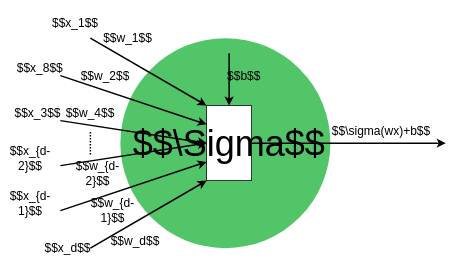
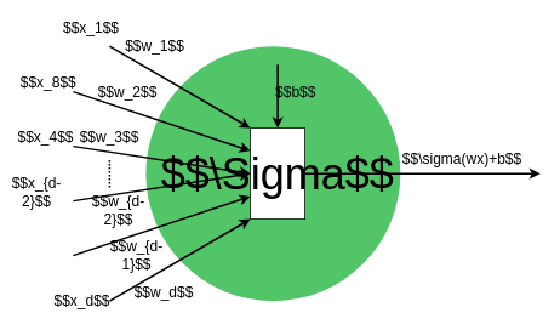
- <mxCell id="14" value="$$x_3$$" style="text;html=1;strokeColor=none;fillColor=none;align=center;verticalAlign=middle;whiteSpace=wrap;rounded=0;labelBackgroundColor=none;fontSize=16;" vertex="1" parent="1"><mxGeometry x="30" y="140" width="40" height="20" as="geometry" /></mxCell>
+ <mxCell id="14" value="$$x_4$$" style="text;html=1;strokeColor=none;fillColor=none;align=center;verticalAlign=middle;whiteSpace=wrap;rounded=0;labelBackgroundColor=none;fontSize=16;" vertex="1" parent="1"><mxGeometry x="30" y="140" width="40" height="20" as="geometry" /></mxCell>
- <mxCell id="20" value="$$w_4$$" style="text;html=1;strokeColor=none;fillColor=none;align=center;verticalAlign=middle;whiteSpace=wrap;rounded=0;labelBackgroundColor=none;fontSize=16;" vertex="1" parent="1"><mxGeometry x="100" y="140" width="40" height="20" as="geometry" /></mxCell>
+ <mxCell id="20" value="$$w_3$$" style="text;html=1;strokeColor=none;fillColor=none;align=center;verticalAlign=middle;whiteSpace=wrap;rounded=0;labelBackgroundColor=none;fontSize=16;" vertex="1" parent="1"><mxGeometry x="100" y="140" width="40" height="20" as="geometry" /></mxCell>
- <mxCell id="16" value="$$x_{d-1}$$" style="text;html=1;strokeColor=none;fillColor=none;align=center;verticalAlign=middle;whiteSpace=wrap;rounded=0;labelBackgroundColor=none;fontSize=16;" vertex="1" parent="1"><mxGeometry x="20" y="260" width="40" height="20" as="geometry" /></mxCell>
